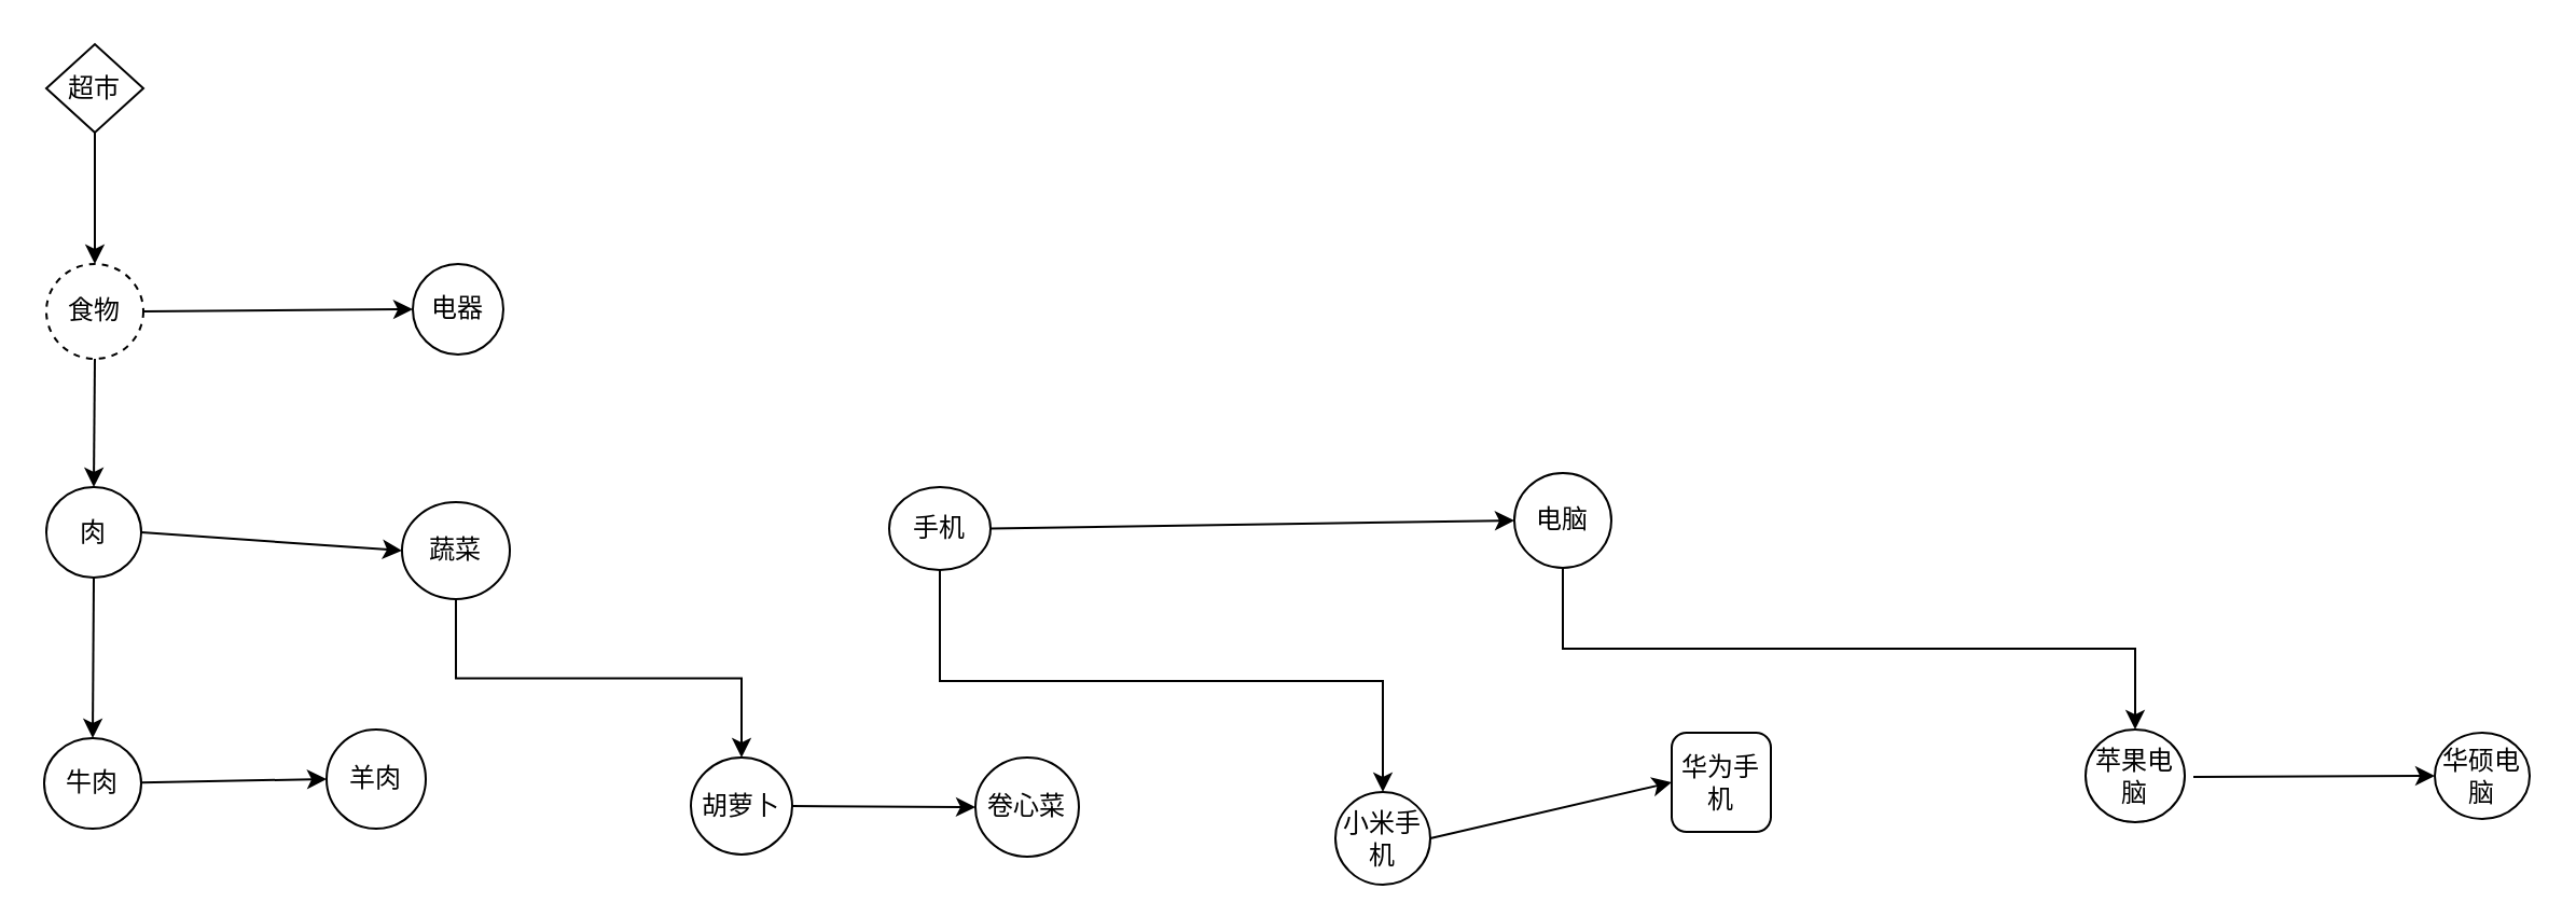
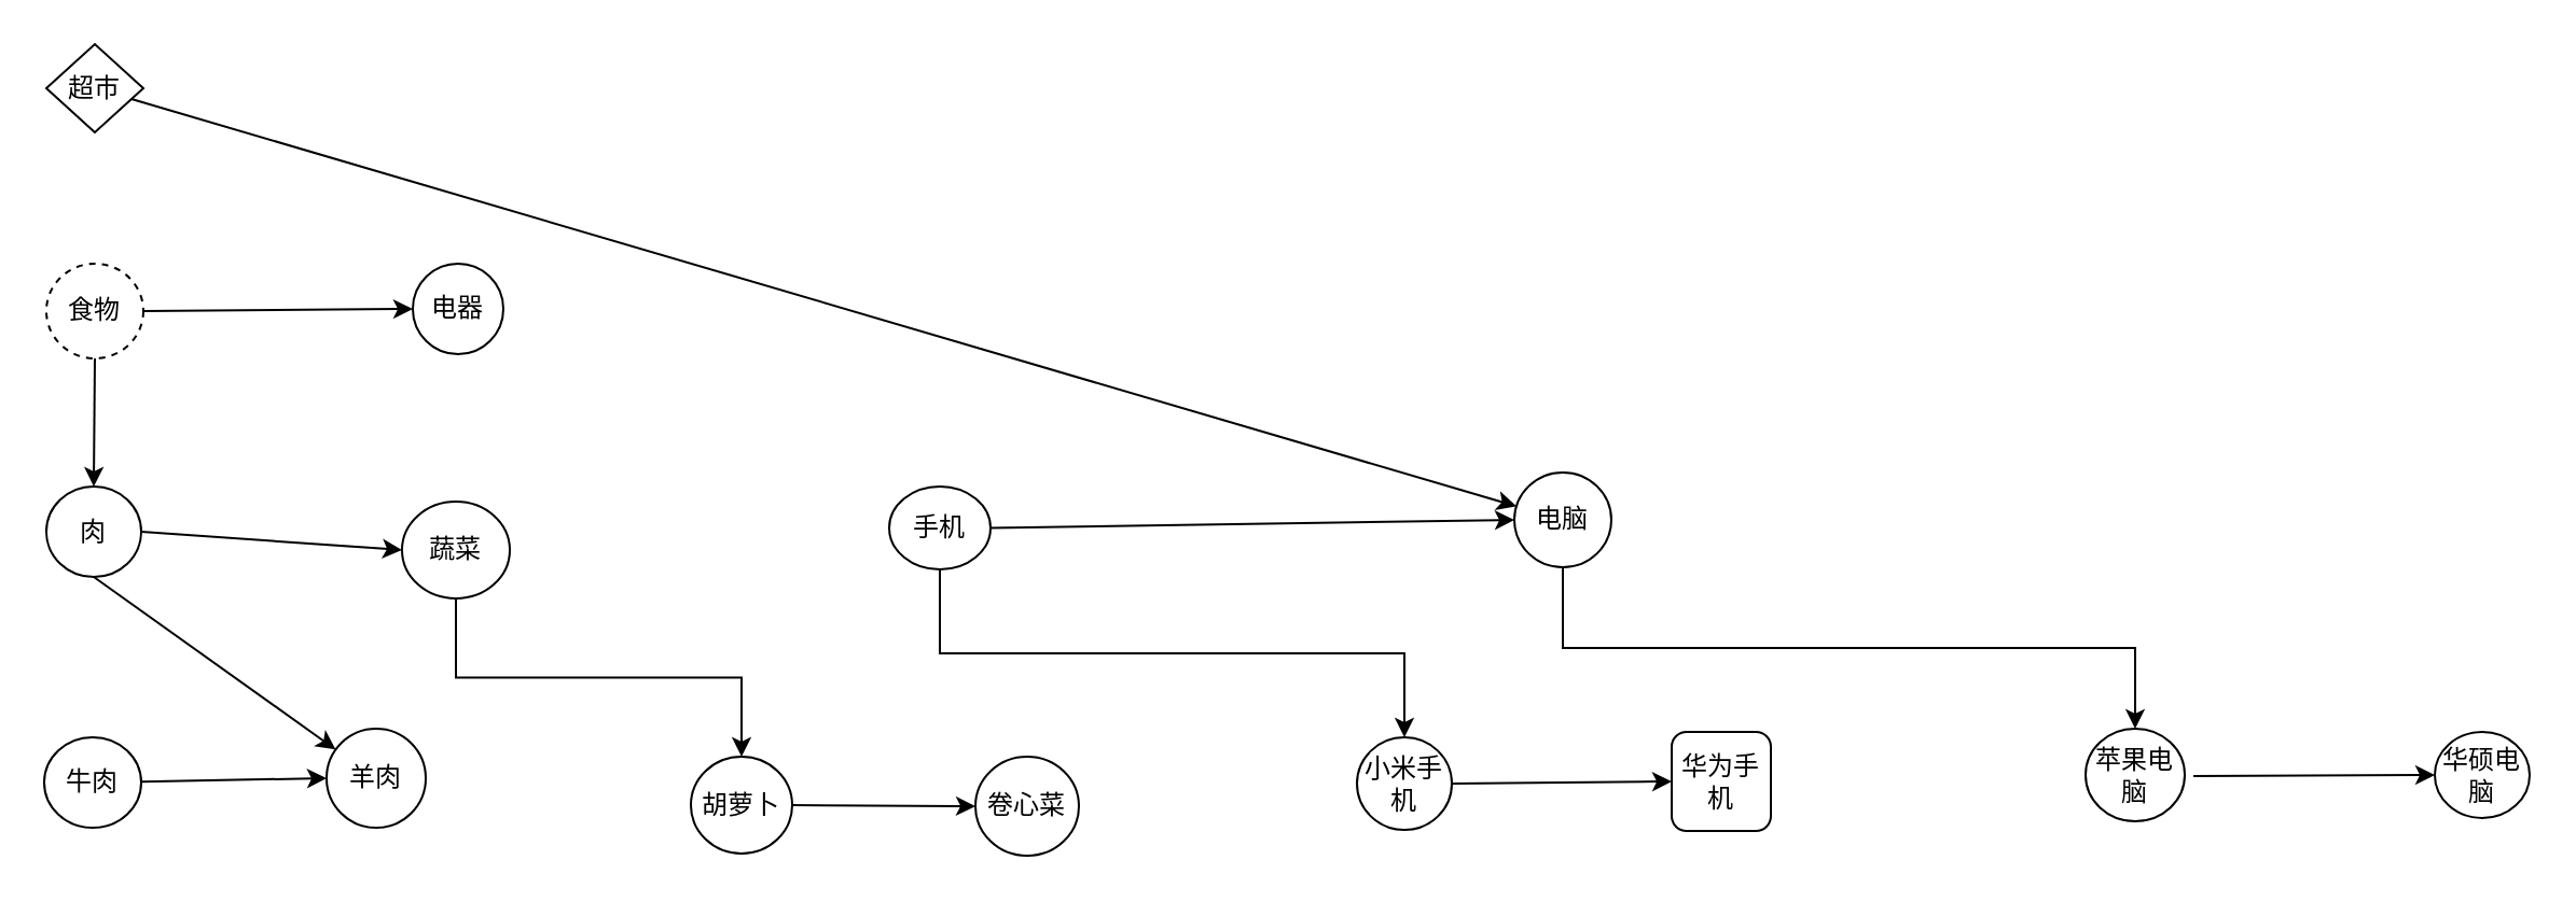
- <mxCell id="22" value="" style="endArrow=classic;html=1;rounded=0;entryX=0.5;entryY=0;entryDx=0;entryDy=0;" edge="1" parent="1" source="18" target="3"><mxGeometry width="50" height="50" relative="1" as="geometry"><mxPoint x="458" y="489" as="sourcePoint" /><mxPoint x="58" y="133" as="targetPoint" /></mxGeometry></mxCell>
+ <mxCell id="22" value="" style="endArrow=classic;html=1;rounded=0;" edge="1" parent="1" source="18" target="6"><mxGeometry width="50" height="50" relative="1" as="geometry"><mxPoint x="458" y="489" as="sourcePoint" /><mxPoint x="58" y="133" as="targetPoint" /></mxGeometry></mxCell>
- <mxCell id="24" value="" style="endArrow=classic;html=1;rounded=0;exitX=0.5;exitY=1;exitDx=0;exitDy=0;" edge="1" parent="1" source="4" target="12"><mxGeometry width="50" height="50" relative="1" as="geometry"><mxPoint x="458" y="489" as="sourcePoint" /><mxPoint x="508" y="439" as="targetPoint" /></mxGeometry></mxCell>
+ <mxCell id="24" value="" style="endArrow=classic;html=1;rounded=0;exitX=0.5;exitY=1;exitDx=0;exitDy=0;" edge="1" parent="1" source="4" target="13"><mxGeometry width="50" height="50" relative="1" as="geometry"><mxPoint x="458" y="489" as="sourcePoint" /><mxPoint x="508" y="439" as="targetPoint" /></mxGeometry></mxCell>
- <mxCell id="14" value="小米手机" style="ellipse;whiteSpace=wrap;html=1;" vertex="1" parent="1"><mxGeometry x="619" y="367" width="44" height="43" as="geometry" /></mxCell>
+ <mxCell id="14" value="小米手机" style="ellipse;whiteSpace=wrap;html=1;" vertex="1" parent="1"><mxGeometry x="629" y="342" width="44" height="43" as="geometry" /></mxCell>
